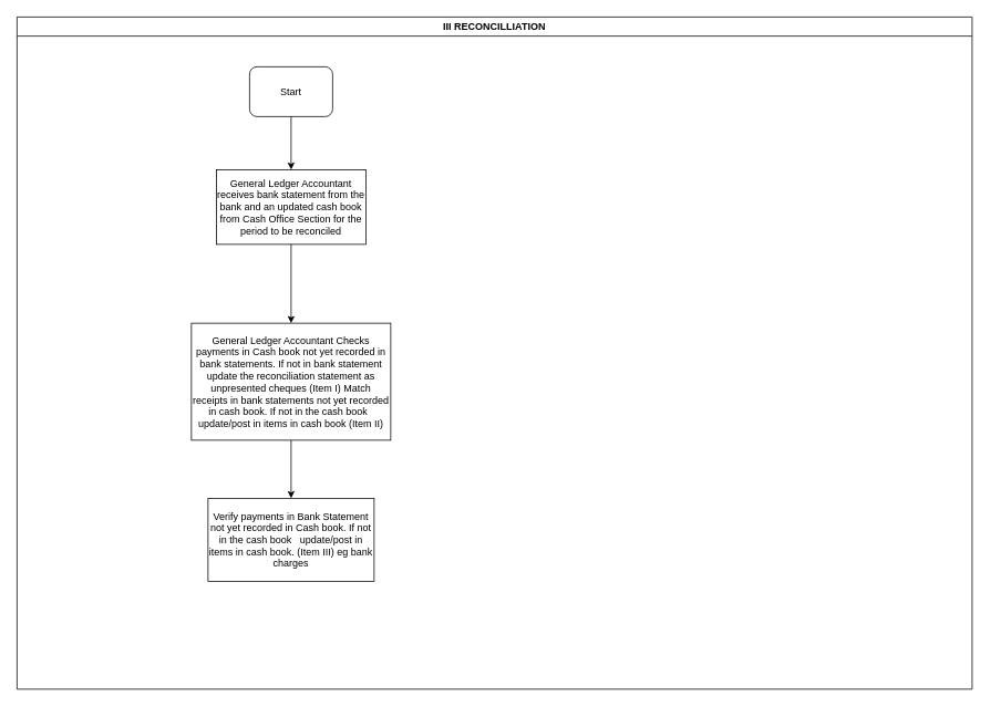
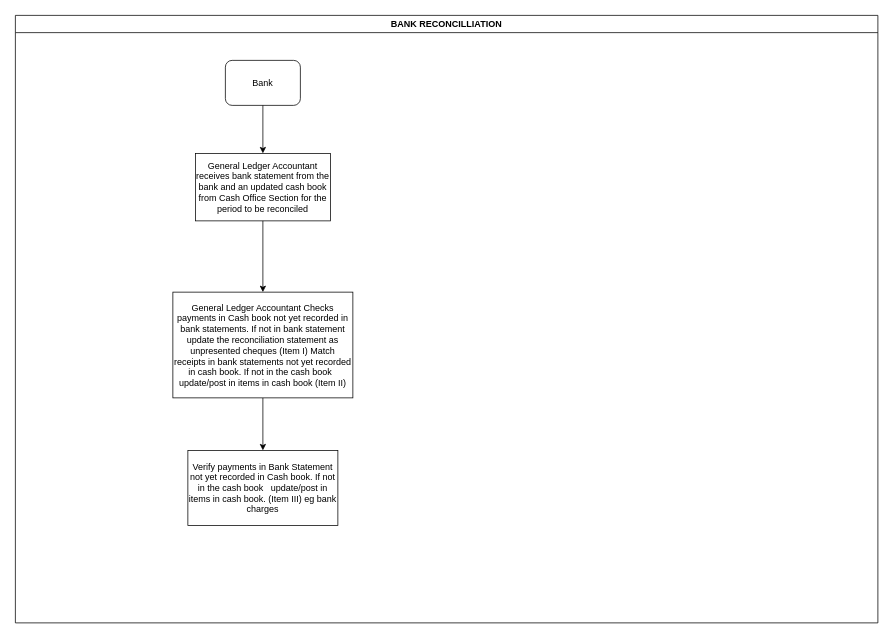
- <mxCell id="2" value="III RECONCILLIATION" style="swimlane;" vertex="1" parent="1"><mxGeometry x="20" y="20" width="1150" height="810" as="geometry" /></mxCell>
+ <mxCell id="2" value="BANK RECONCILLIATION" style="swimlane;" vertex="1" parent="1"><mxGeometry x="20" y="20" width="1150" height="810" as="geometry" /></mxCell>
- <mxCell id="3" value="Start" style="rounded=1;whiteSpace=wrap;html=1;" vertex="1" parent="2"><mxGeometry x="280" y="60" width="100" height="60" as="geometry" /></mxCell>
+ <mxCell id="3" value="Bank" style="rounded=1;whiteSpace=wrap;html=1;" vertex="1" parent="2"><mxGeometry x="280" y="60" width="100" height="60" as="geometry" /></mxCell>
